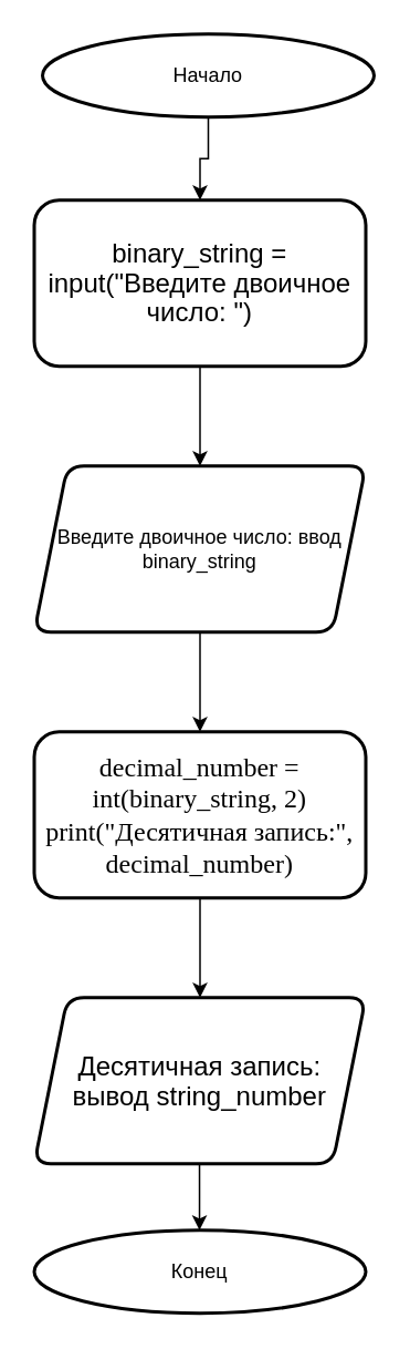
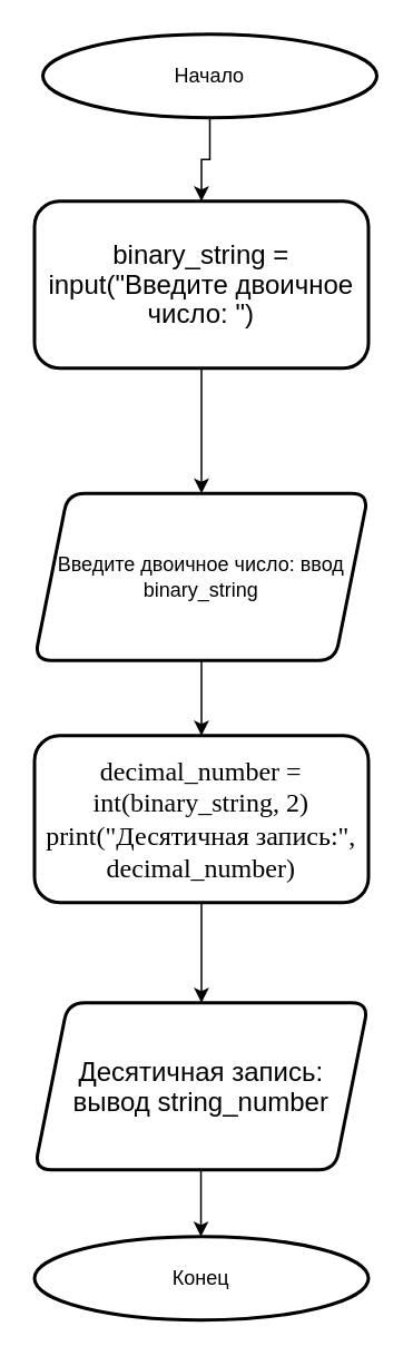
- <mxCell id="7" value="Введите двоичное число: ввод binary_string" style="shape=parallelogram;perimeter=parallelogramPerimeter;whiteSpace=wrap;html=1;fixedSize=1;rounded=1;strokeWidth=2;" vertex="1" parent="1"><mxGeometry x="20" y="280" width="200" height="100" as="geometry" /></mxCell>
+ <mxCell id="7" value="Введите двоичное число: ввод binary_string" style="shape=parallelogram;perimeter=parallelogramPerimeter;whiteSpace=wrap;html=1;fixedSize=1;rounded=1;strokeWidth=2;" vertex="1" parent="1"><mxGeometry x="20" y="295" width="200" height="100" as="geometry" /></mxCell>
